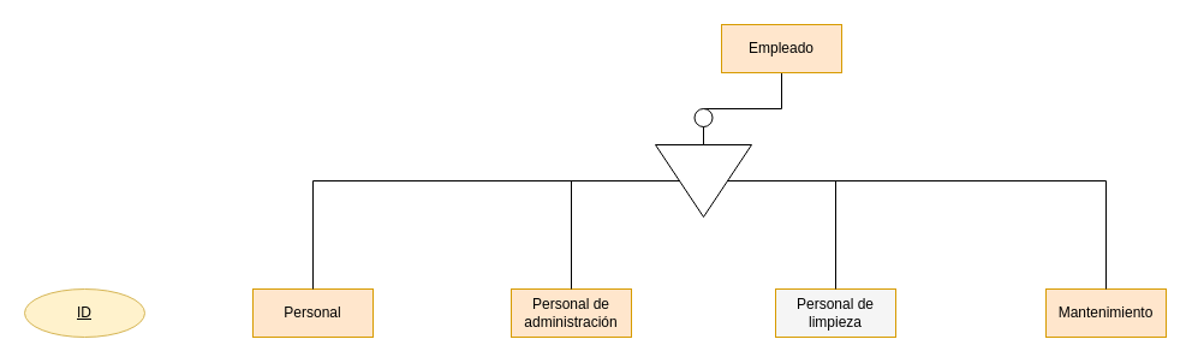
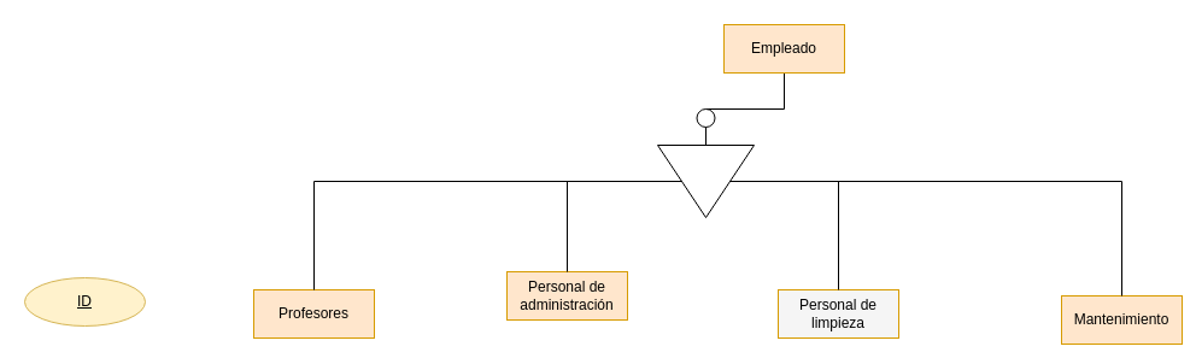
- <mxCell id="8" value="ID" style="ellipse;whiteSpace=wrap;html=1;align=center;fontStyle=4;fillColor=#fff2cc;strokeColor=#d6b656;" vertex="1" parent="1"><mxGeometry x="20" y="240" width="100" height="40" as="geometry" /></mxCell>
+ <mxCell id="8" value="ID" style="ellipse;whiteSpace=wrap;html=1;align=center;fontStyle=4;fillColor=#fff2cc;strokeColor=#d6b656;" vertex="1" parent="1"><mxGeometry x="20" y="230" width="100" height="40" as="geometry" /></mxCell>
- <mxCell id="5" value="Personal" style="whiteSpace=wrap;html=1;align=center;fillColor=#ffe6cc;strokeColor=#d79b00;" vertex="1" parent="1"><mxGeometry y="240" width="100" height="40" as="geometry" x="210" /></mxCell>
+ <mxCell id="5" value="Profesores" style="whiteSpace=wrap;html=1;align=center;fillColor=#ffe6cc;strokeColor=#d79b00;" vertex="1" parent="1"><mxGeometry y="240" width="100" height="40" as="geometry" x="210" /></mxCell>
- <mxCell id="4" value="Personal de administración" style="whiteSpace=wrap;html=1;align=center;fillColor=#ffe6cc;strokeColor=#d79b00;" vertex="1" parent="1"><mxGeometry x="425" y="240" width="100" height="40" as="geometry" /></mxCell>
+ <mxCell id="4" value="Personal de administración" style="whiteSpace=wrap;html=1;align=center;fillColor=#ffe6cc;strokeColor=#d79b00;" vertex="1" parent="1"><mxGeometry x="420" y="225" width="100" height="40" as="geometry" /></mxCell>
- <mxCell id="7" value="Mantenimiento" style="whiteSpace=wrap;html=1;align=center;fillColor=#ffe6cc;strokeColor=#d79b00;" vertex="1" parent="1"><mxGeometry x="870" y="240" width="100" height="40" as="geometry" /></mxCell>
+ <mxCell id="7" value="Mantenimiento" style="whiteSpace=wrap;html=1;align=center;fillColor=#ffe6cc;strokeColor=#d79b00;" vertex="1" parent="1"><mxGeometry x="880" y="245" width="100" height="40" as="geometry" /></mxCell>
